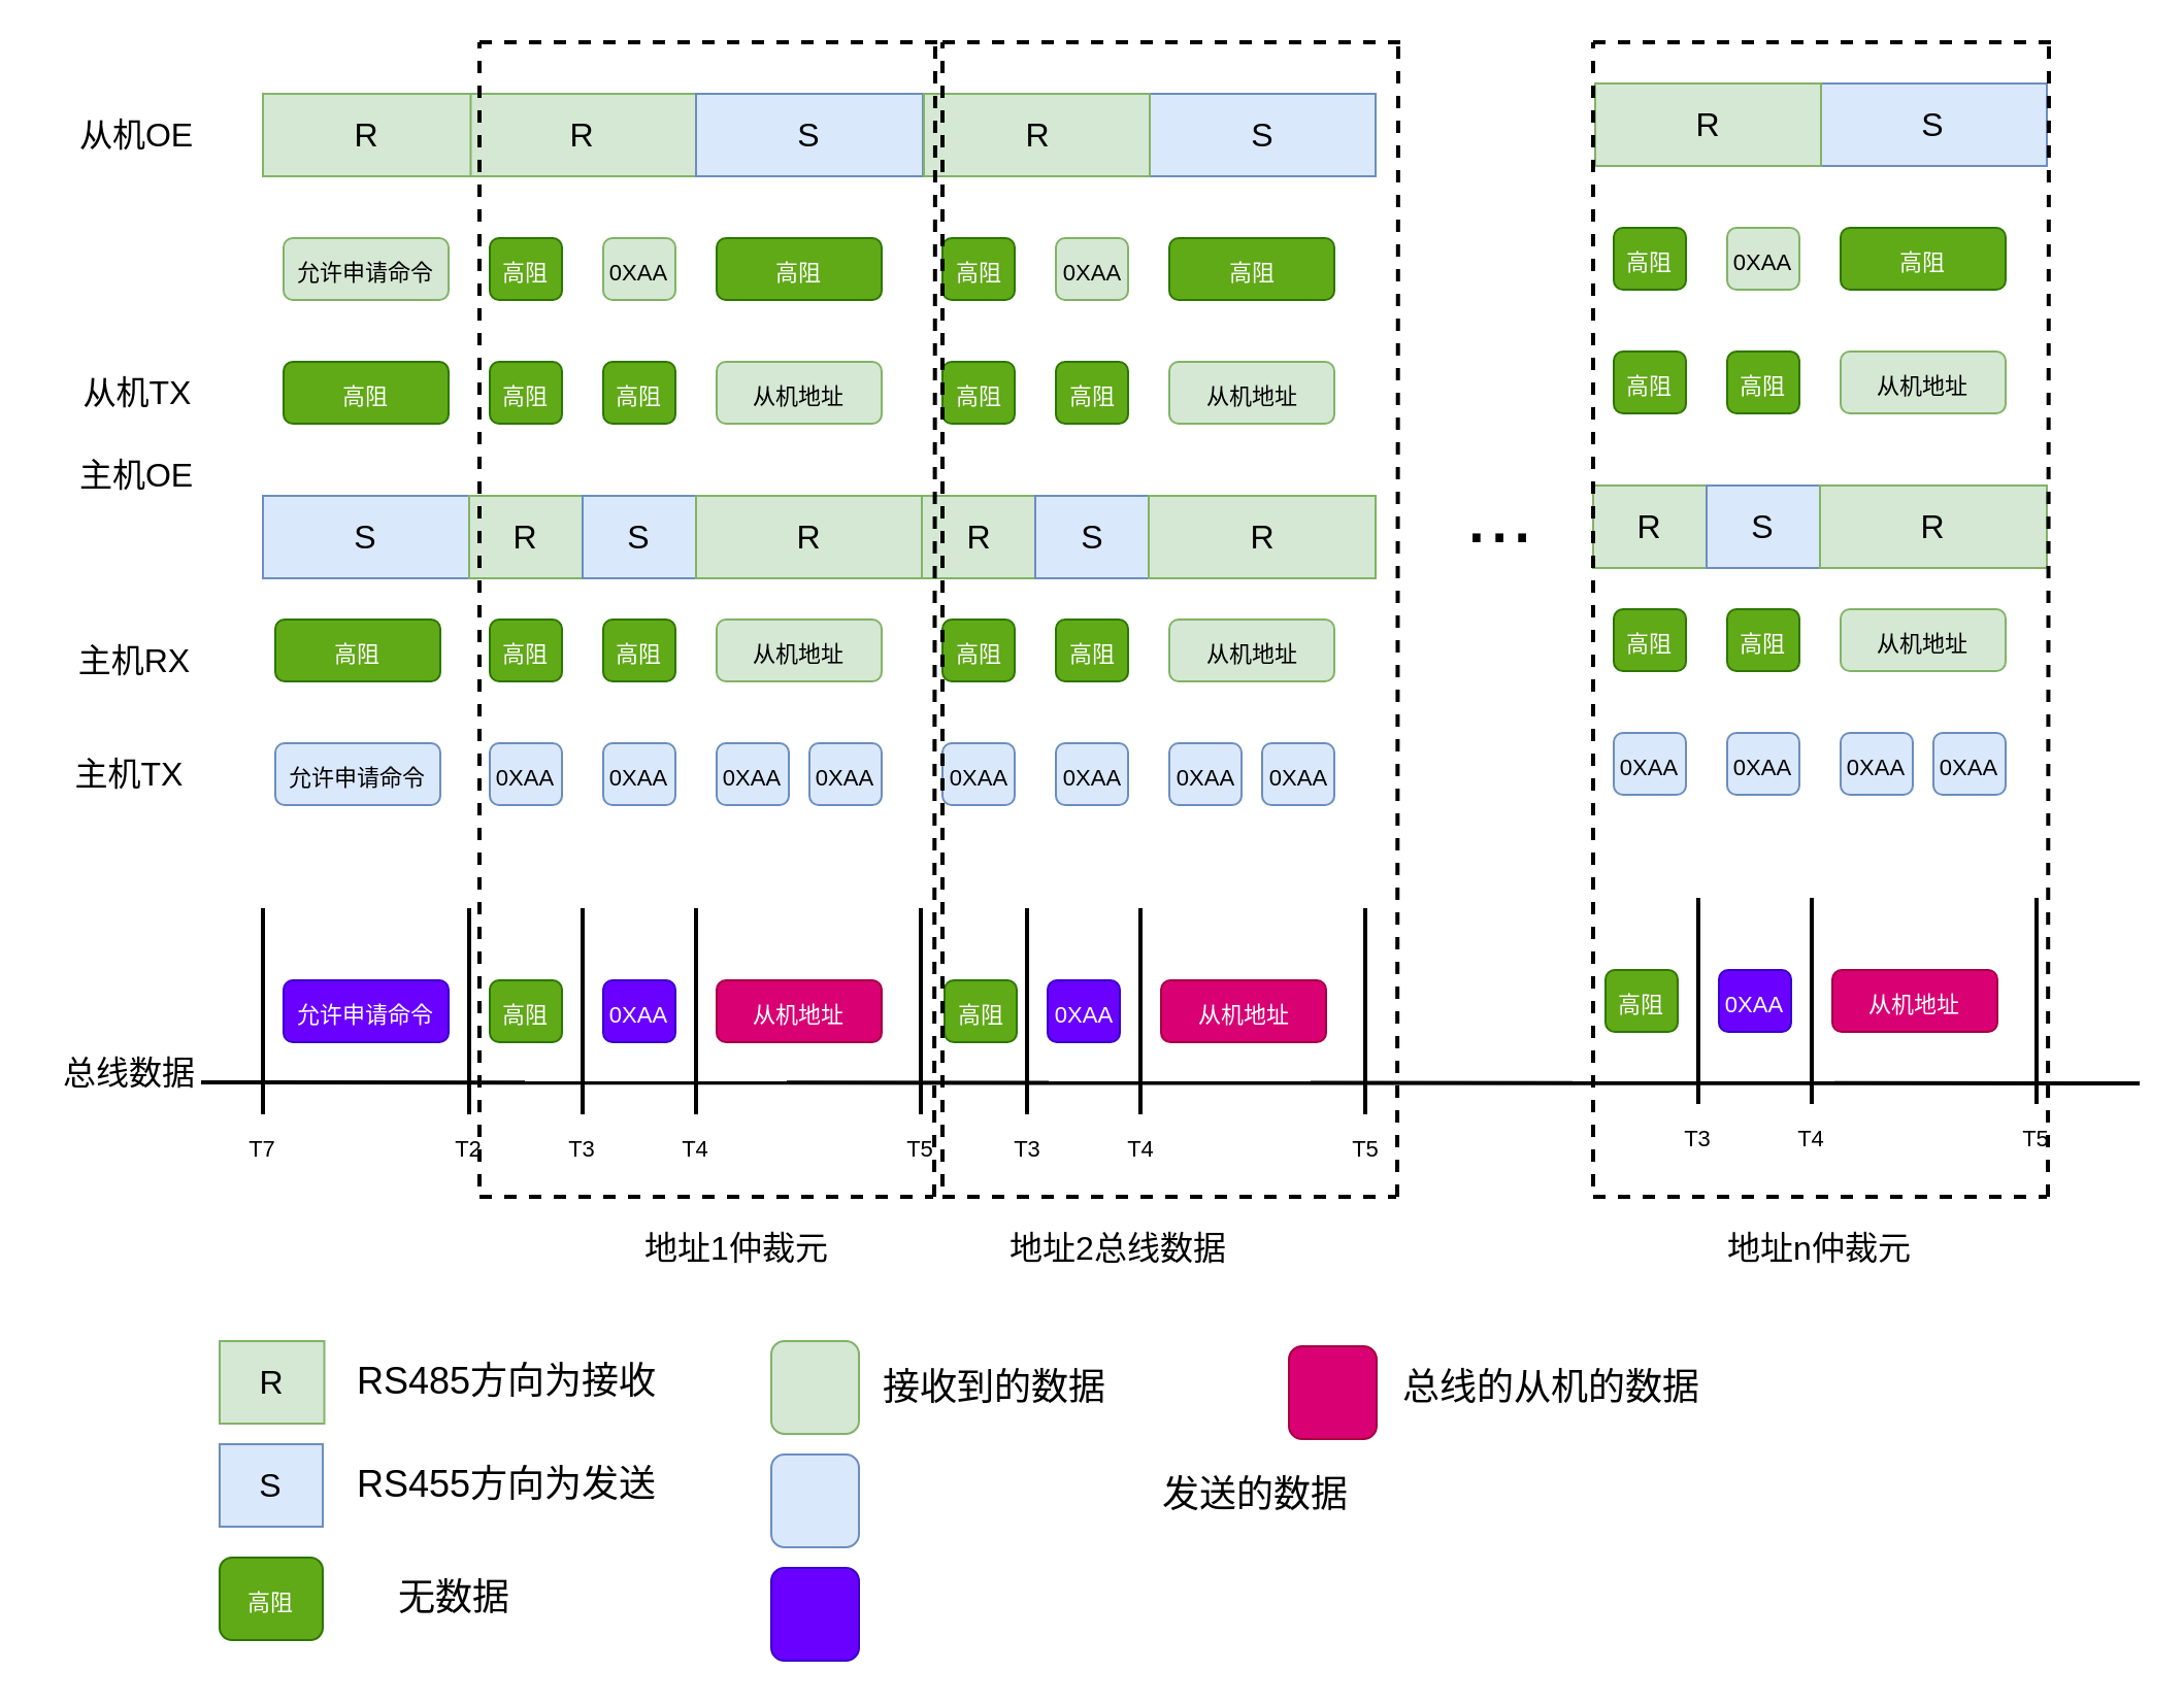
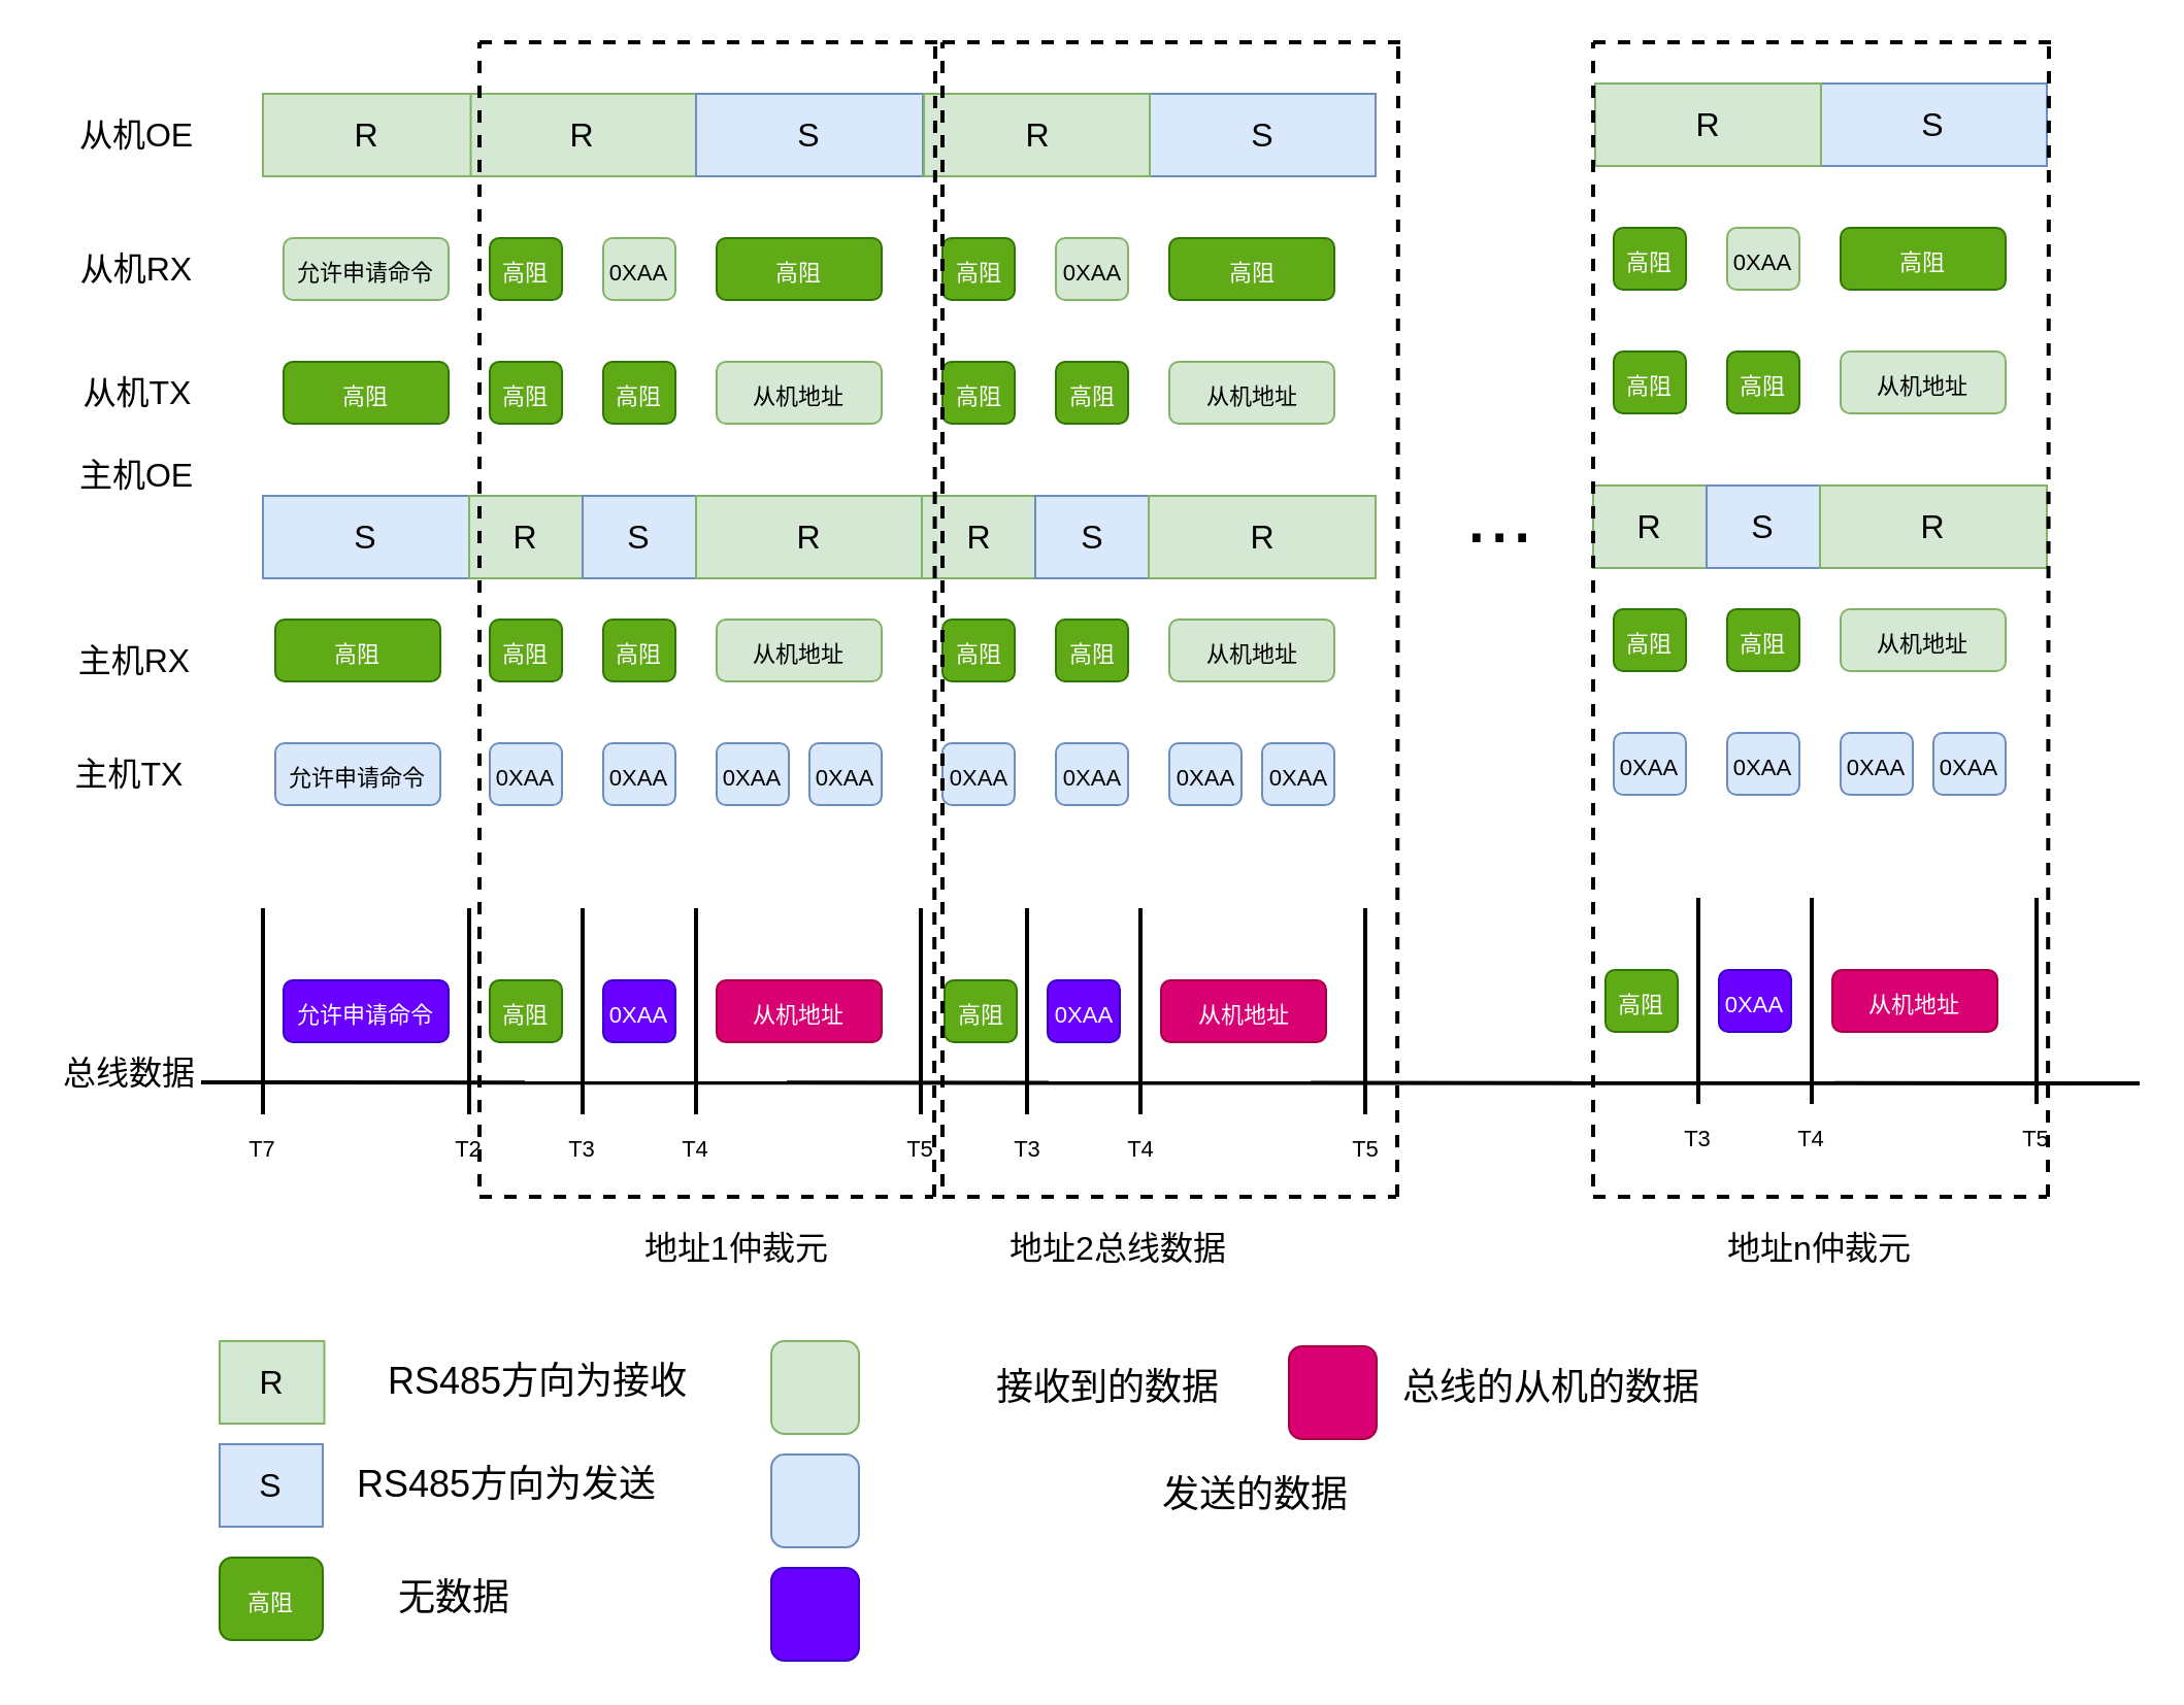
+ <mxCell id="15" value="从机RX" style="text;html=1;strokeColor=none;fillColor=none;align=center;verticalAlign=middle;whiteSpace=wrap;rounded=0;fontSize=16;" vertex="1" parent="1"><mxGeometry x="26" y="120" width="80" height="20" as="geometry" /></mxCell>
- <mxCell id="116" value="&lt;font style=&quot;font-size: 18px&quot;&gt;RS485方向为接收&lt;/font&gt;" style="text;html=1;strokeColor=none;fillColor=none;align=center;verticalAlign=middle;whiteSpace=wrap;rounded=0;fontSize=16;" vertex="1" parent="1"><mxGeometry x="171" y="650" width="149" height="40" as="geometry" /></mxCell>
+ <mxCell id="116" value="&lt;font style=&quot;font-size: 18px&quot;&gt;RS485方向为接收&lt;/font&gt;" style="text;html=1;strokeColor=none;fillColor=none;align=center;verticalAlign=middle;whiteSpace=wrap;rounded=0;fontSize=16;" vertex="1" parent="1"><mxGeometry x="186" y="650" width="149" height="40" as="geometry" /></mxCell>
- <mxCell id="122" value="&lt;font style=&quot;font-size: 18px&quot;&gt;接收到的数据&lt;/font&gt;" style="text;html=1;strokeColor=none;fillColor=none;align=center;verticalAlign=middle;whiteSpace=wrap;rounded=0;fontSize=16;" vertex="1" parent="1"><mxGeometry x="421.5" y="652.5" width="120" height="40" as="geometry" /></mxCell>
+ <mxCell id="122" value="&lt;font style=&quot;font-size: 18px&quot;&gt;接收到的数据&lt;/font&gt;" style="text;html=1;strokeColor=none;fillColor=none;align=center;verticalAlign=middle;whiteSpace=wrap;rounded=0;fontSize=16;" vertex="1" parent="1"><mxGeometry x="476.5" y="652.5" width="120" height="40" as="geometry" /></mxCell>
- <mxCell id="118" value="&lt;font style=&quot;font-size: 18px&quot;&gt;RS455方向为发送&lt;/font&gt;" style="text;html=1;strokeColor=none;fillColor=none;align=center;verticalAlign=middle;whiteSpace=wrap;rounded=0;fontSize=16;" vertex="1" parent="1"><mxGeometry x="171" y="700" width="149" height="40" as="geometry" /></mxCell>
+ <mxCell id="118" value="&lt;font style=&quot;font-size: 18px&quot;&gt;RS485方向为发送&lt;/font&gt;" style="text;html=1;strokeColor=none;fillColor=none;align=center;verticalAlign=middle;whiteSpace=wrap;rounded=0;fontSize=16;" vertex="1" parent="1"><mxGeometry x="171" y="700" width="149" height="40" as="geometry" /></mxCell>
